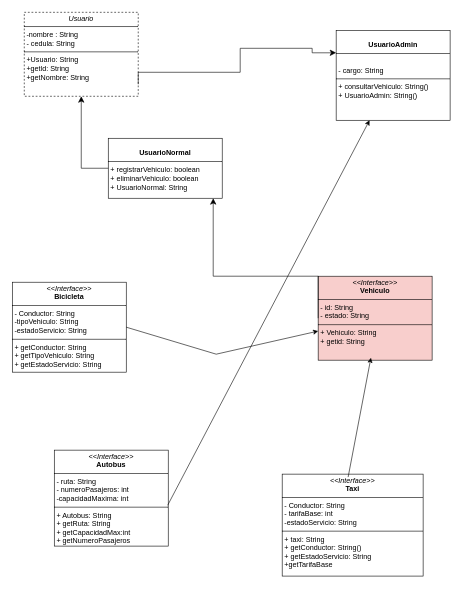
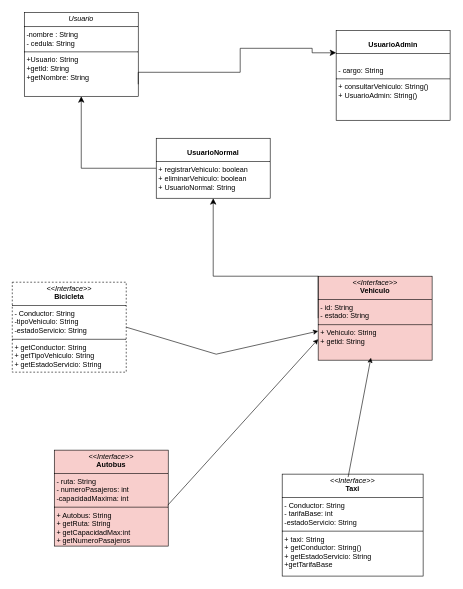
- <mxCell id="6" value="&lt;p style=&quot;margin:0px;margin-top:4px;text-align:center;&quot;&gt;&lt;i&gt;Usuario&lt;/i&gt;&lt;br&gt;&lt;/p&gt;&lt;hr size=&quot;1&quot; style=&quot;border-style:solid;&quot;&gt;&lt;p style=&quot;margin:0px;margin-left:4px;&quot;&gt;-nombre : String&lt;br&gt;- cedula: String&lt;/p&gt;&lt;hr size=&quot;1&quot; style=&quot;border-style:solid;&quot;&gt;&lt;p style=&quot;margin:0px;margin-left:4px;&quot;&gt;+Usuario: String&lt;br&gt;+getld: String&lt;/p&gt;&lt;p style=&quot;margin:0px;margin-left:4px;&quot;&gt;+getNombre: String&lt;/p&gt;" style="verticalAlign=top;align=left;overflow=fill;html=1;whiteSpace=wrap;dashed=1;" vertex="1" parent="1"><mxGeometry x="40" y="20" width="190" height="140" as="geometry" /></mxCell>
+ <mxCell id="6" value="&lt;p style=&quot;margin:0px;margin-top:4px;text-align:center;&quot;&gt;&lt;i&gt;Usuario&lt;/i&gt;&lt;br&gt;&lt;/p&gt;&lt;hr size=&quot;1&quot; style=&quot;border-style:solid;&quot;&gt;&lt;p style=&quot;margin:0px;margin-left:4px;&quot;&gt;-nombre : String&lt;br&gt;- cedula: String&lt;/p&gt;&lt;hr size=&quot;1&quot; style=&quot;border-style:solid;&quot;&gt;&lt;p style=&quot;margin:0px;margin-left:4px;&quot;&gt;+Usuario: String&lt;br&gt;+getld: String&lt;/p&gt;&lt;p style=&quot;margin:0px;margin-left:4px;&quot;&gt;+getNombre: String&lt;/p&gt;" style="verticalAlign=top;align=left;overflow=fill;html=1;whiteSpace=wrap;" vertex="1" parent="1"><mxGeometry x="40" y="20" width="190" height="140" as="geometry" /></mxCell>
- <mxCell id="5" value="&lt;p style=&quot;margin:0px;margin-top:4px;text-align:center;&quot;&gt;&lt;br&gt;&lt;b&gt;UsuarioNormal&lt;/b&gt;&lt;/p&gt;&lt;hr size=&quot;1&quot; style=&quot;border-style:solid;&quot;&gt;&lt;p style=&quot;margin:0px;margin-left:4px;&quot;&gt;+ registrarVehiculo: boolean&lt;br&gt;+ eliminarVehiculo: boolean&lt;/p&gt;&lt;p style=&quot;margin:0px;margin-left:4px;&quot;&gt;+ UsuarioNormal: String&lt;/p&gt;&lt;p style=&quot;margin:0px;margin-left:4px;&quot;&gt;&lt;br&gt;&lt;/p&gt;" style="verticalAlign=top;align=left;overflow=fill;html=1;whiteSpace=wrap;" vertex="1" parent="1"><mxGeometry x="180" y="230" width="190" height="100" as="geometry" /></mxCell>
+ <mxCell id="5" value="&lt;p style=&quot;margin:0px;margin-top:4px;text-align:center;&quot;&gt;&lt;br&gt;&lt;b&gt;UsuarioNormal&lt;/b&gt;&lt;/p&gt;&lt;hr size=&quot;1&quot; style=&quot;border-style:solid;&quot;&gt;&lt;p style=&quot;margin:0px;margin-left:4px;&quot;&gt;+ registrarVehiculo: boolean&lt;br&gt;+ eliminarVehiculo: boolean&lt;/p&gt;&lt;p style=&quot;margin:0px;margin-left:4px;&quot;&gt;+ UsuarioNormal: String&lt;/p&gt;&lt;p style=&quot;margin:0px;margin-left:4px;&quot;&gt;&lt;br&gt;&lt;/p&gt;" style="verticalAlign=top;align=left;overflow=fill;html=1;whiteSpace=wrap;" vertex="1" parent="1"><mxGeometry x="260" y="230" width="190" height="100" as="geometry" /></mxCell>
- <mxCell id="4" value="&lt;p style=&quot;margin:0px;margin-top:4px;text-align:center;&quot;&gt;&lt;i&gt;&amp;lt;&amp;lt;Interface&amp;gt;&amp;gt;&lt;/i&gt;&lt;br&gt;&lt;b&gt;Bicicleta&lt;/b&gt;&lt;/p&gt;&lt;hr size=&quot;1&quot; style=&quot;border-style:solid;&quot;&gt;&lt;p style=&quot;margin:0px;margin-left:4px;&quot;&gt;- Conductor: String&lt;br&gt;-tipoVehiculo: String&lt;/p&gt;&lt;p style=&quot;margin:0px;margin-left:4px;&quot;&gt;-estadoServicio: String&lt;/p&gt;&lt;hr size=&quot;1&quot; style=&quot;border-style:solid;&quot;&gt;&lt;p style=&quot;margin:0px;margin-left:4px;&quot;&gt;+ getConductor: String&lt;br&gt;+ getTipoVehiculo: String&lt;/p&gt;&lt;p style=&quot;margin:0px;margin-left:4px;&quot;&gt;+ getEstadoServicio: String&lt;/p&gt;" style="verticalAlign=top;align=left;overflow=fill;html=1;whiteSpace=wrap;" vertex="1" parent="1"><mxGeometry x="20" y="470" width="190" height="150" as="geometry" /></mxCell>
+ <mxCell id="4" value="&lt;p style=&quot;margin:0px;margin-top:4px;text-align:center;&quot;&gt;&lt;i&gt;&amp;lt;&amp;lt;Interface&amp;gt;&amp;gt;&lt;/i&gt;&lt;br&gt;&lt;b&gt;Bicicleta&lt;/b&gt;&lt;/p&gt;&lt;hr size=&quot;1&quot; style=&quot;border-style:solid;&quot;&gt;&lt;p style=&quot;margin:0px;margin-left:4px;&quot;&gt;- Conductor: String&lt;br&gt;-tipoVehiculo: String&lt;/p&gt;&lt;p style=&quot;margin:0px;margin-left:4px;&quot;&gt;-estadoServicio: String&lt;/p&gt;&lt;hr size=&quot;1&quot; style=&quot;border-style:solid;&quot;&gt;&lt;p style=&quot;margin:0px;margin-left:4px;&quot;&gt;+ getConductor: String&lt;br&gt;+ getTipoVehiculo: String&lt;/p&gt;&lt;p style=&quot;margin:0px;margin-left:4px;&quot;&gt;+ getEstadoServicio: String&lt;/p&gt;" style="verticalAlign=top;align=left;overflow=fill;html=1;whiteSpace=wrap;dashed=1;" vertex="1" parent="1"><mxGeometry x="20" y="470" width="190" height="150" as="geometry" /></mxCell>
- <mxCell id="12" value="" style="endArrow=classic;html=1;rounded=0;exitX=0.995;exitY=0.575;exitDx=0;exitDy=0;exitPerimeter=0;" edge="1" parent="1" source="7" target="3"><mxGeometry width="50" height="50" relative="1" as="geometry"><mxPoint x="280" y="820" as="sourcePoint" /><mxPoint x="430" y="630" as="targetPoint" /></mxGeometry></mxCell>
+ <mxCell id="12" value="" style="endArrow=classic;html=1;rounded=0;exitX=0.995;exitY=0.575;exitDx=0;exitDy=0;exitPerimeter=0;entryX=0;entryY=0.75;entryDx=0;entryDy=0;" edge="1" parent="1" source="7" target="2"><mxGeometry width="50" height="50" relative="1" as="geometry"><mxPoint x="280" y="820" as="sourcePoint" /><mxPoint x="430" y="630" as="targetPoint" /></mxGeometry></mxCell>
- <mxCell id="7" value="&lt;p style=&quot;margin:0px;margin-top:4px;text-align:center;&quot;&gt;&lt;i&gt;&amp;lt;&amp;lt;Interface&amp;gt;&amp;gt;&lt;/i&gt;&lt;br&gt;&lt;b&gt;Autobus&lt;/b&gt;&lt;/p&gt;&lt;hr size=&quot;1&quot; style=&quot;border-style:solid;&quot;&gt;&lt;p style=&quot;margin:0px;margin-left:4px;&quot;&gt;- ruta: String&lt;br&gt;- numeroPasajeros: int&lt;/p&gt;&lt;p style=&quot;margin:0px;margin-left:4px;&quot;&gt;-capacidadMaxima: int&lt;/p&gt;&lt;hr size=&quot;1&quot; style=&quot;border-style:solid;&quot;&gt;&lt;p style=&quot;margin:0px;margin-left:4px;&quot;&gt;+ Autobus: String&lt;br&gt;+ getRuta: String&lt;/p&gt;&lt;p style=&quot;margin:0px;margin-left:4px;&quot;&gt;+ getCapacidadMax:int&lt;/p&gt;&lt;p style=&quot;margin:0px;margin-left:4px;&quot;&gt;+ getNumeroPasajeros&lt;/p&gt;" style="verticalAlign=top;align=left;overflow=fill;html=1;whiteSpace=wrap;" vertex="1" parent="1"><mxGeometry x="90" y="750" width="190" height="160" as="geometry" /></mxCell>
+ <mxCell id="7" value="&lt;p style=&quot;margin:0px;margin-top:4px;text-align:center;&quot;&gt;&lt;i&gt;&amp;lt;&amp;lt;Interface&amp;gt;&amp;gt;&lt;/i&gt;&lt;br&gt;&lt;b&gt;Autobus&lt;/b&gt;&lt;/p&gt;&lt;hr size=&quot;1&quot; style=&quot;border-style:solid;&quot;&gt;&lt;p style=&quot;margin:0px;margin-left:4px;&quot;&gt;- ruta: String&lt;br&gt;- numeroPasajeros: int&lt;/p&gt;&lt;p style=&quot;margin:0px;margin-left:4px;&quot;&gt;-capacidadMaxima: int&lt;/p&gt;&lt;hr size=&quot;1&quot; style=&quot;border-style:solid;&quot;&gt;&lt;p style=&quot;margin:0px;margin-left:4px;&quot;&gt;+ Autobus: String&lt;br&gt;+ getRuta: String&lt;/p&gt;&lt;p style=&quot;margin:0px;margin-left:4px;&quot;&gt;+ getCapacidadMax:int&lt;/p&gt;&lt;p style=&quot;margin:0px;margin-left:4px;&quot;&gt;+ getNumeroPasajeros&lt;/p&gt;" style="verticalAlign=top;align=left;overflow=fill;html=1;whiteSpace=wrap;fillColor=#f8cecc;" vertex="1" parent="1"><mxGeometry x="90" y="750" width="190" height="160" as="geometry" /></mxCell>
